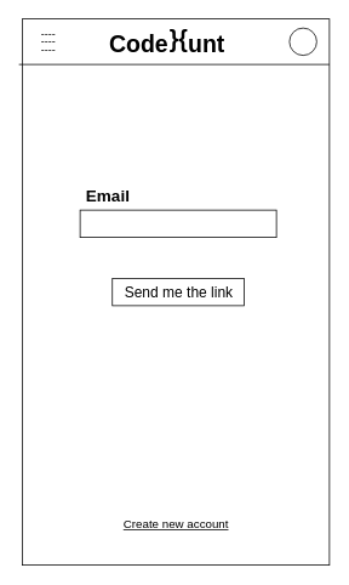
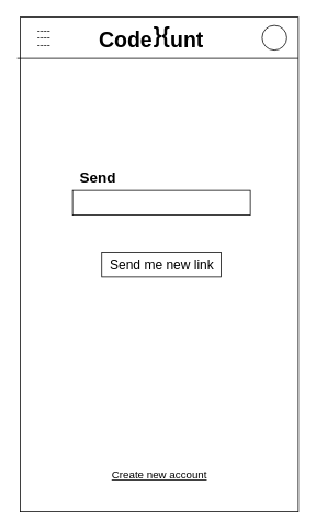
- <mxCell id="6" value="Email" style="text;html=1;align=center;verticalAlign=middle;resizable=0;points=[];autosize=1;strokeColor=none;fillColor=none;fontSize=18;fontStyle=1" vertex="1" parent="1"><mxGeometry x="87.66" y="200" width="60" height="30" as="geometry" /></mxCell>
+ <mxCell id="6" value="Send" style="text;html=1;align=center;verticalAlign=middle;resizable=0;points=[];autosize=1;strokeColor=none;fillColor=none;fontSize=18;fontStyle=1" vertex="1" parent="1"><mxGeometry x="87.66" y="200" width="60" height="30" as="geometry" /></mxCell>
- <mxCell id="10" value="Send me the link" style="text;html=1;align=center;verticalAlign=middle;resizable=0;points=[];autosize=1;strokeColor=none;fillColor=none;fontSize=16;" vertex="1" parent="1"><mxGeometry x="130.66" y="310" width="130" height="20" as="geometry" /></mxCell>
+ <mxCell id="10" value="Send me new link" style="text;html=1;align=center;verticalAlign=middle;resizable=0;points=[];autosize=1;strokeColor=none;fillColor=none;fontSize=16;" vertex="1" parent="1"><mxGeometry x="130.66" y="310" width="130" height="20" as="geometry" /></mxCell>
